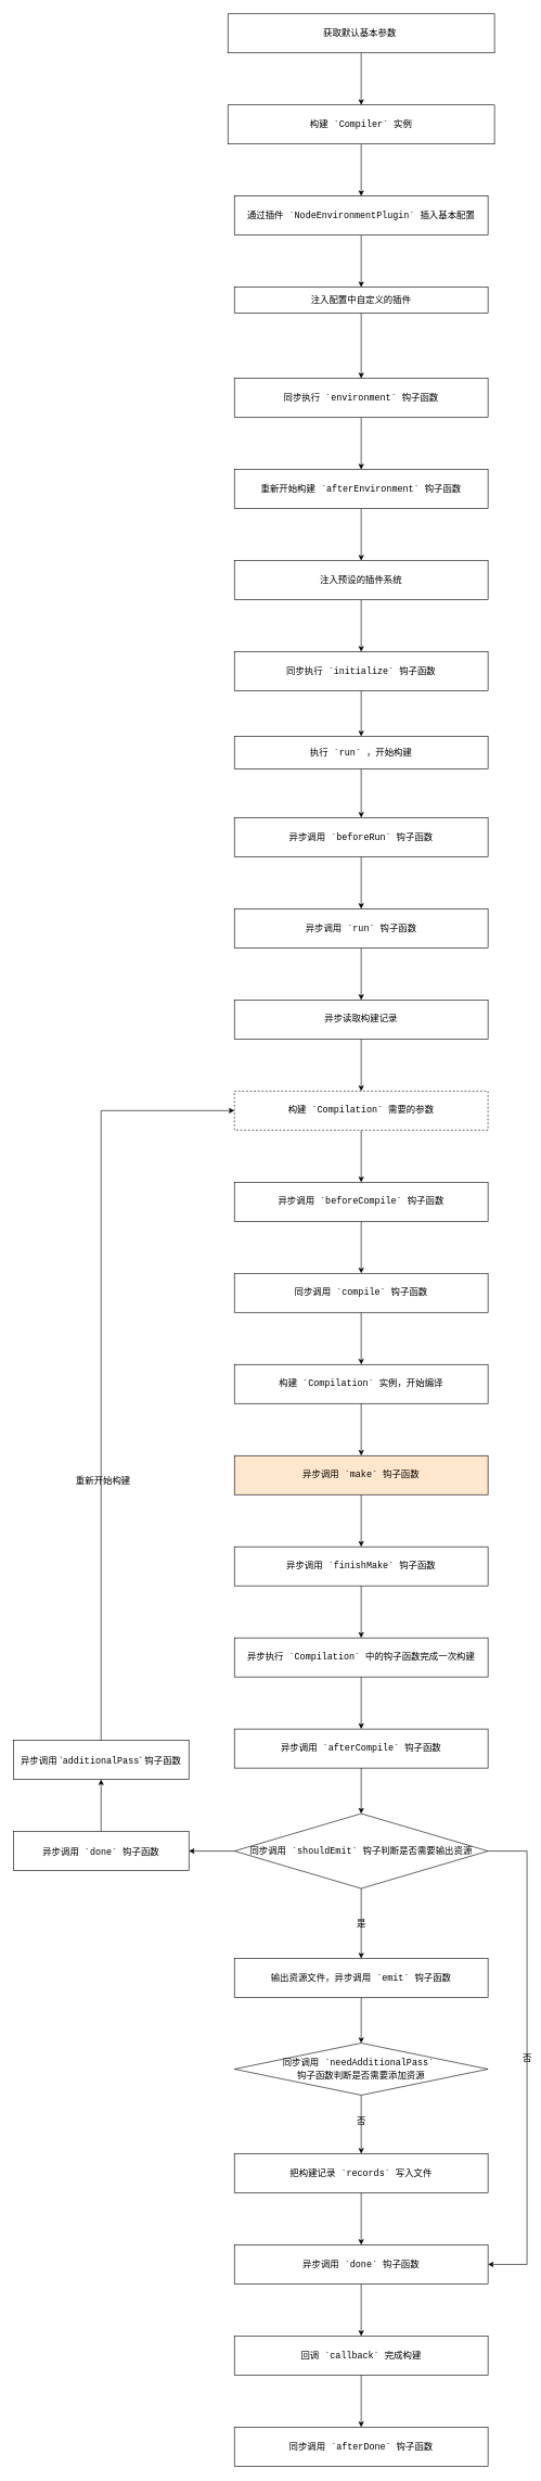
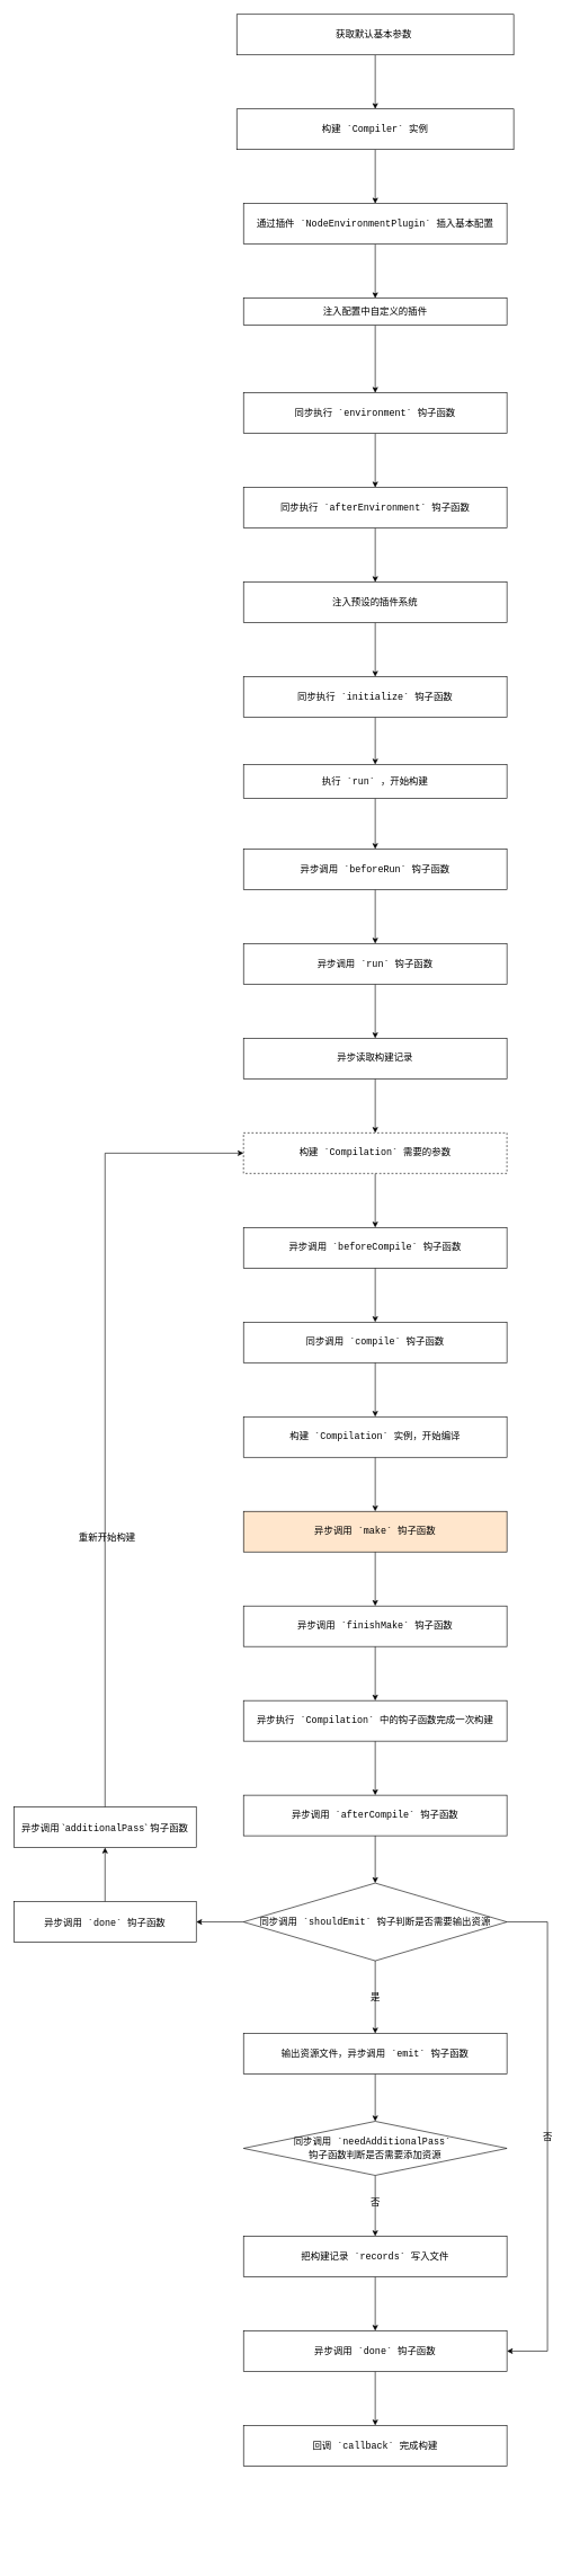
- <mxCell id="13" value="&lt;div style=&quot;font-family: menlo, monaco, &amp;quot;courier new&amp;quot;, monospace; font-size: 14px; line-height: 21px;&quot;&gt;&lt;div style=&quot;font-family: menlo, monaco, &amp;quot;courier new&amp;quot;, monospace; line-height: 21px; font-size: 14px;&quot;&gt;重新开始构建 &lt;span style=&quot;font-size: 14px;&quot;&gt;`afterEnvironment`&lt;/span&gt; 钩子函数&lt;/div&gt;&lt;/div&gt;" style="whiteSpace=wrap;html=1;rounded=0;labelBackgroundColor=none;fontSize=14;fontColor=#000000;fontStyle=0" vertex="1" parent="1"><mxGeometry x="360" y="720" width="390" height="60" as="geometry" /></mxCell>
+ <mxCell id="13" value="&lt;div style=&quot;font-family: menlo, monaco, &amp;quot;courier new&amp;quot;, monospace; font-size: 14px; line-height: 21px;&quot;&gt;&lt;div style=&quot;font-family: menlo, monaco, &amp;quot;courier new&amp;quot;, monospace; line-height: 21px; font-size: 14px;&quot;&gt;同步执行 &lt;span style=&quot;font-size: 14px;&quot;&gt;`afterEnvironment`&lt;/span&gt; 钩子函数&lt;/div&gt;&lt;/div&gt;" style="whiteSpace=wrap;html=1;rounded=0;labelBackgroundColor=none;fontSize=14;fontColor=#000000;fontStyle=0" vertex="1" parent="1"><mxGeometry x="360" y="720" width="390" height="60" as="geometry" /></mxCell>
- <mxCell id="55" value="" style="edgeStyle=orthogonalEdgeStyle;rounded=0;orthogonalLoop=1;jettySize=auto;html=1;labelBackgroundColor=none;fontSize=14;fontColor=#000000;fontStyle=0" edge="1" parent="1" source="56" target="57"><mxGeometry relative="1" as="geometry" /></mxCell>
- <mxCell id="57" value="&lt;div style=&quot;font-family: menlo, monaco, &amp;quot;courier new&amp;quot;, monospace; font-size: 14px; line-height: 21px;&quot;&gt;同步调用 &lt;span style=&quot;font-size: 14px;&quot;&gt;`afterDone`&lt;/span&gt; 钩子函数&lt;/div&gt;" style="whiteSpace=wrap;html=1;rounded=0;labelBackgroundColor=none;fontSize=14;fontColor=#000000;fontStyle=0" vertex="1" parent="1"><mxGeometry x="360" y="3727.5" width="390" height="60" as="geometry" /></mxCell>
